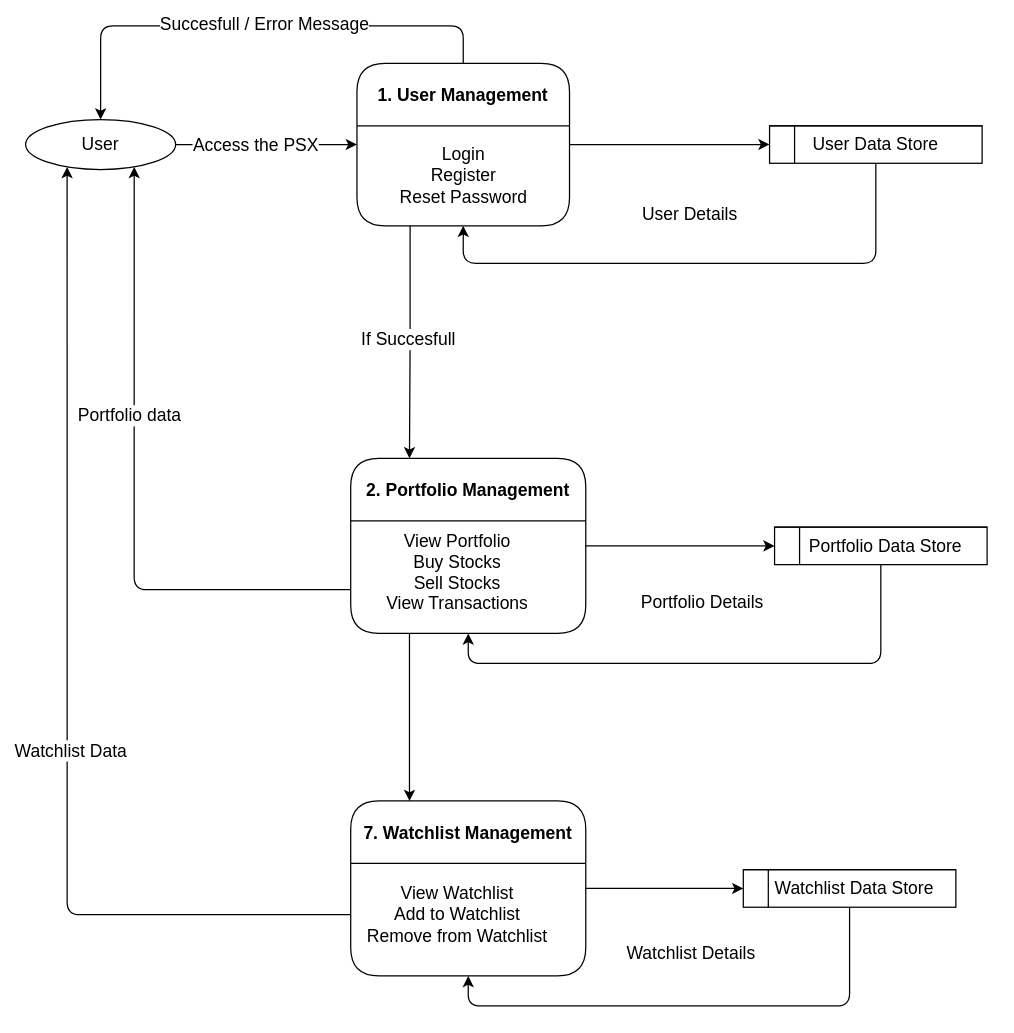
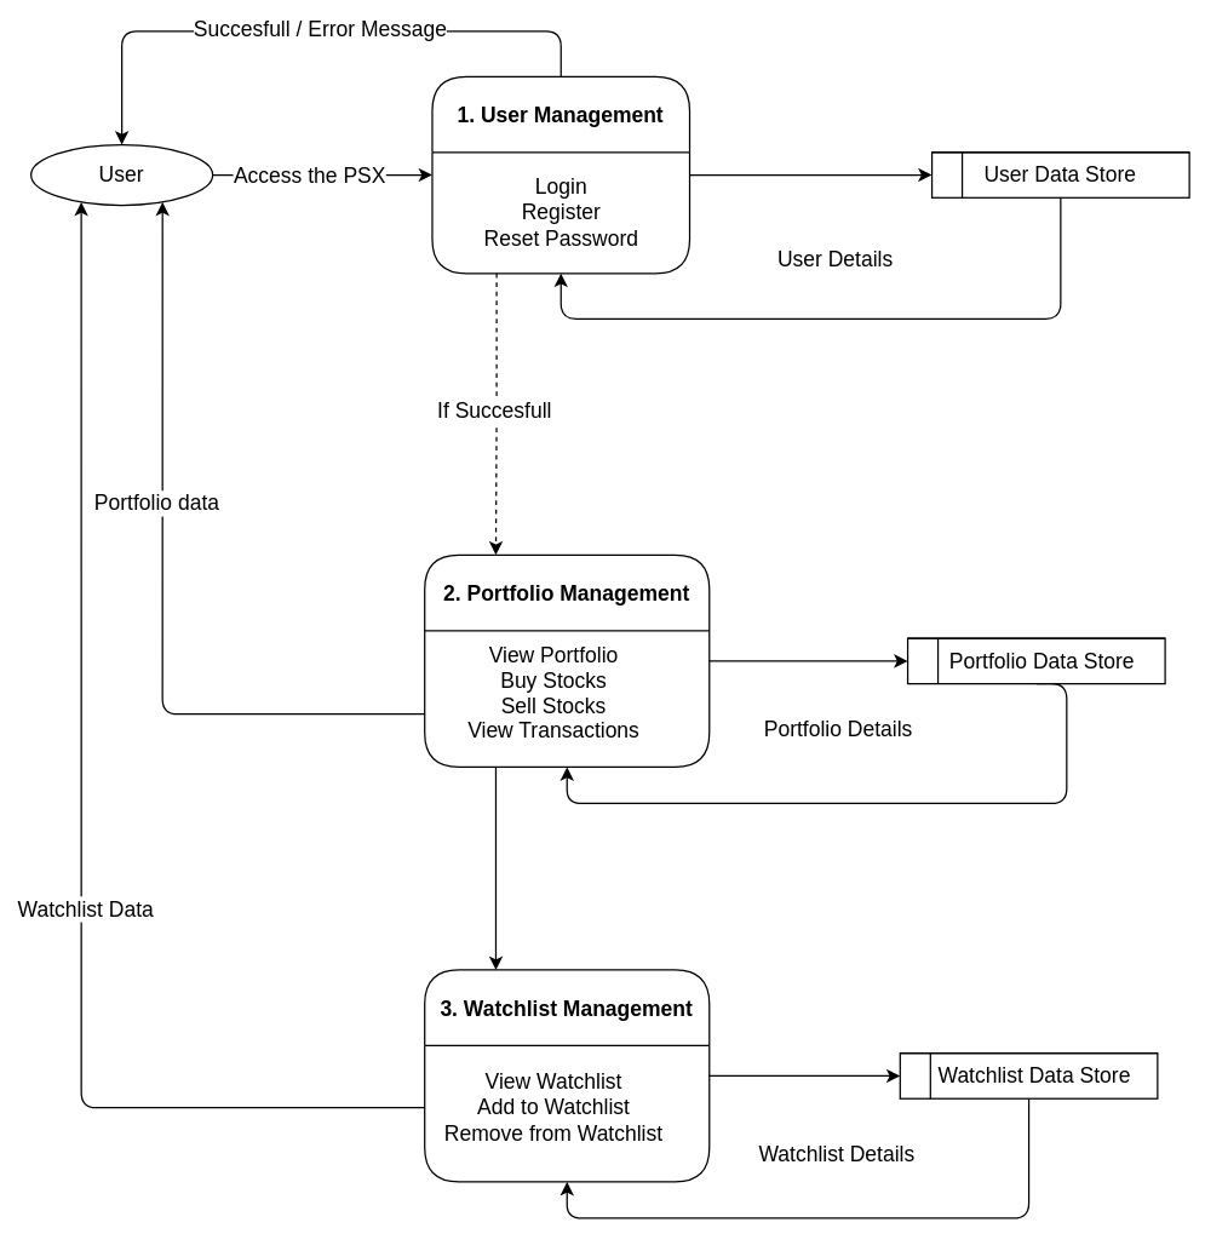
- <mxCell id="7" style="edgeStyle=orthogonalEdgeStyle;html=1;exitX=0.25;exitY=1;exitDx=0;exitDy=0;entryX=0.25;entryY=0;entryDx=0;entryDy=0;fontSize=14;" edge="1" parent="1" source="11" target="18"><mxGeometry relative="1" as="geometry" /></mxCell>
+ <mxCell id="7" style="edgeStyle=orthogonalEdgeStyle;html=1;exitX=0.25;exitY=1;exitDx=0;exitDy=0;entryX=0.25;entryY=0;entryDx=0;entryDy=0;fontSize=14;dashed=1;" edge="1" parent="1" source="11" target="18"><mxGeometry relative="1" as="geometry" /></mxCell>
- <mxCell id="21" value="Portfolio Data Store" style="shape=internalStorage;whiteSpace=wrap;html=1;backgroundOutline=1;rounded=0;fontSize=14;fillColor=none;strokeColor=default;dx=20;dy=0;align=center;spacingLeft=8;" vertex="1" parent="1"><mxGeometry x="619" y="421" width="170" height="30" as="geometry" /></mxCell>
+ <mxCell id="21" value="Portfolio Data Store" style="shape=internalStorage;whiteSpace=wrap;html=1;backgroundOutline=1;rounded=0;fontSize=14;fillColor=none;strokeColor=default;dx=20;dy=0;align=center;spacingLeft=8;" vertex="1" parent="1"><mxGeometry x="599" y="421" width="170" height="30" as="geometry" /></mxCell>
- <mxCell id="24" value="7. Watchlist Management" style="swimlane;fontSize=14;fillColor=none;startSize=50;rounded=1;" vertex="1" parent="1"><mxGeometry x="280" y="640" width="188" height="140" as="geometry" /></mxCell>
+ <mxCell id="24" value="3. Watchlist Management" style="swimlane;fontSize=14;fillColor=none;startSize=50;rounded=1;" vertex="1" parent="1"><mxGeometry x="280" y="640" width="188" height="140" as="geometry" /></mxCell>
